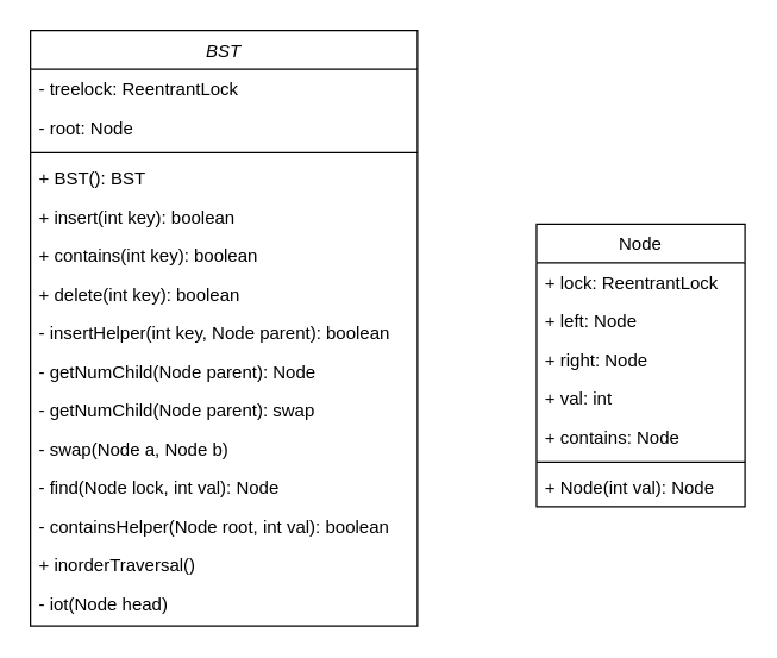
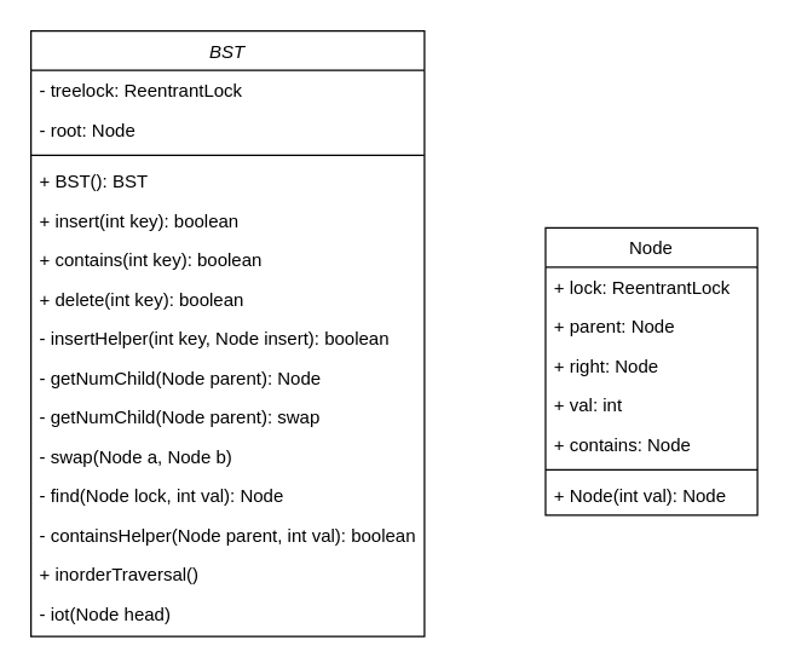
- <mxCell id="20" value="+ left: Node" style="text;strokeColor=none;fillColor=none;align=left;verticalAlign=top;spacingLeft=4;spacingRight=4;overflow=hidden;rotatable=0;points=[[0,0.5],[1,0.5]];portConstraint=eastwest;" vertex="1" parent="18"><mxGeometry y="52" width="140" height="26" as="geometry" /></mxCell>
+ <mxCell id="20" value="+ parent: Node" style="text;strokeColor=none;fillColor=none;align=left;verticalAlign=top;spacingLeft=4;spacingRight=4;overflow=hidden;rotatable=0;points=[[0,0.5],[1,0.5]];portConstraint=eastwest;" vertex="1" parent="18"><mxGeometry y="52" width="140" height="26" as="geometry" /></mxCell>
- <mxCell id="10" value="- insertHelper(int key, Node parent): boolean" style="text;align=left;verticalAlign=top;spacingLeft=4;spacingRight=4;overflow=hidden;rotatable=0;points=[[0,0.5],[1,0.5]];portConstraint=eastwest;rounded=0;shadow=0;html=0;" vertex="1" parent="2"><mxGeometry y="190" width="260" height="26" as="geometry" /></mxCell>
+ <mxCell id="10" value="- insertHelper(int key, Node insert): boolean" style="text;align=left;verticalAlign=top;spacingLeft=4;spacingRight=4;overflow=hidden;rotatable=0;points=[[0,0.5],[1,0.5]];portConstraint=eastwest;rounded=0;shadow=0;html=0;" vertex="1" parent="2"><mxGeometry y="190" width="260" height="26" as="geometry" /></mxCell>
- <mxCell id="15" value="- containsHelper(Node root, int val): boolean" style="text;align=left;verticalAlign=top;spacingLeft=4;spacingRight=4;overflow=hidden;rotatable=0;points=[[0,0.5],[1,0.5]];portConstraint=eastwest;rounded=0;shadow=0;html=0;" vertex="1" parent="2"><mxGeometry y="320" width="260" height="26" as="geometry" /></mxCell>
+ <mxCell id="15" value="- containsHelper(Node parent, int val): boolean" style="text;align=left;verticalAlign=top;spacingLeft=4;spacingRight=4;overflow=hidden;rotatable=0;points=[[0,0.5],[1,0.5]];portConstraint=eastwest;rounded=0;shadow=0;html=0;" vertex="1" parent="2"><mxGeometry y="320" width="260" height="26" as="geometry" /></mxCell>
